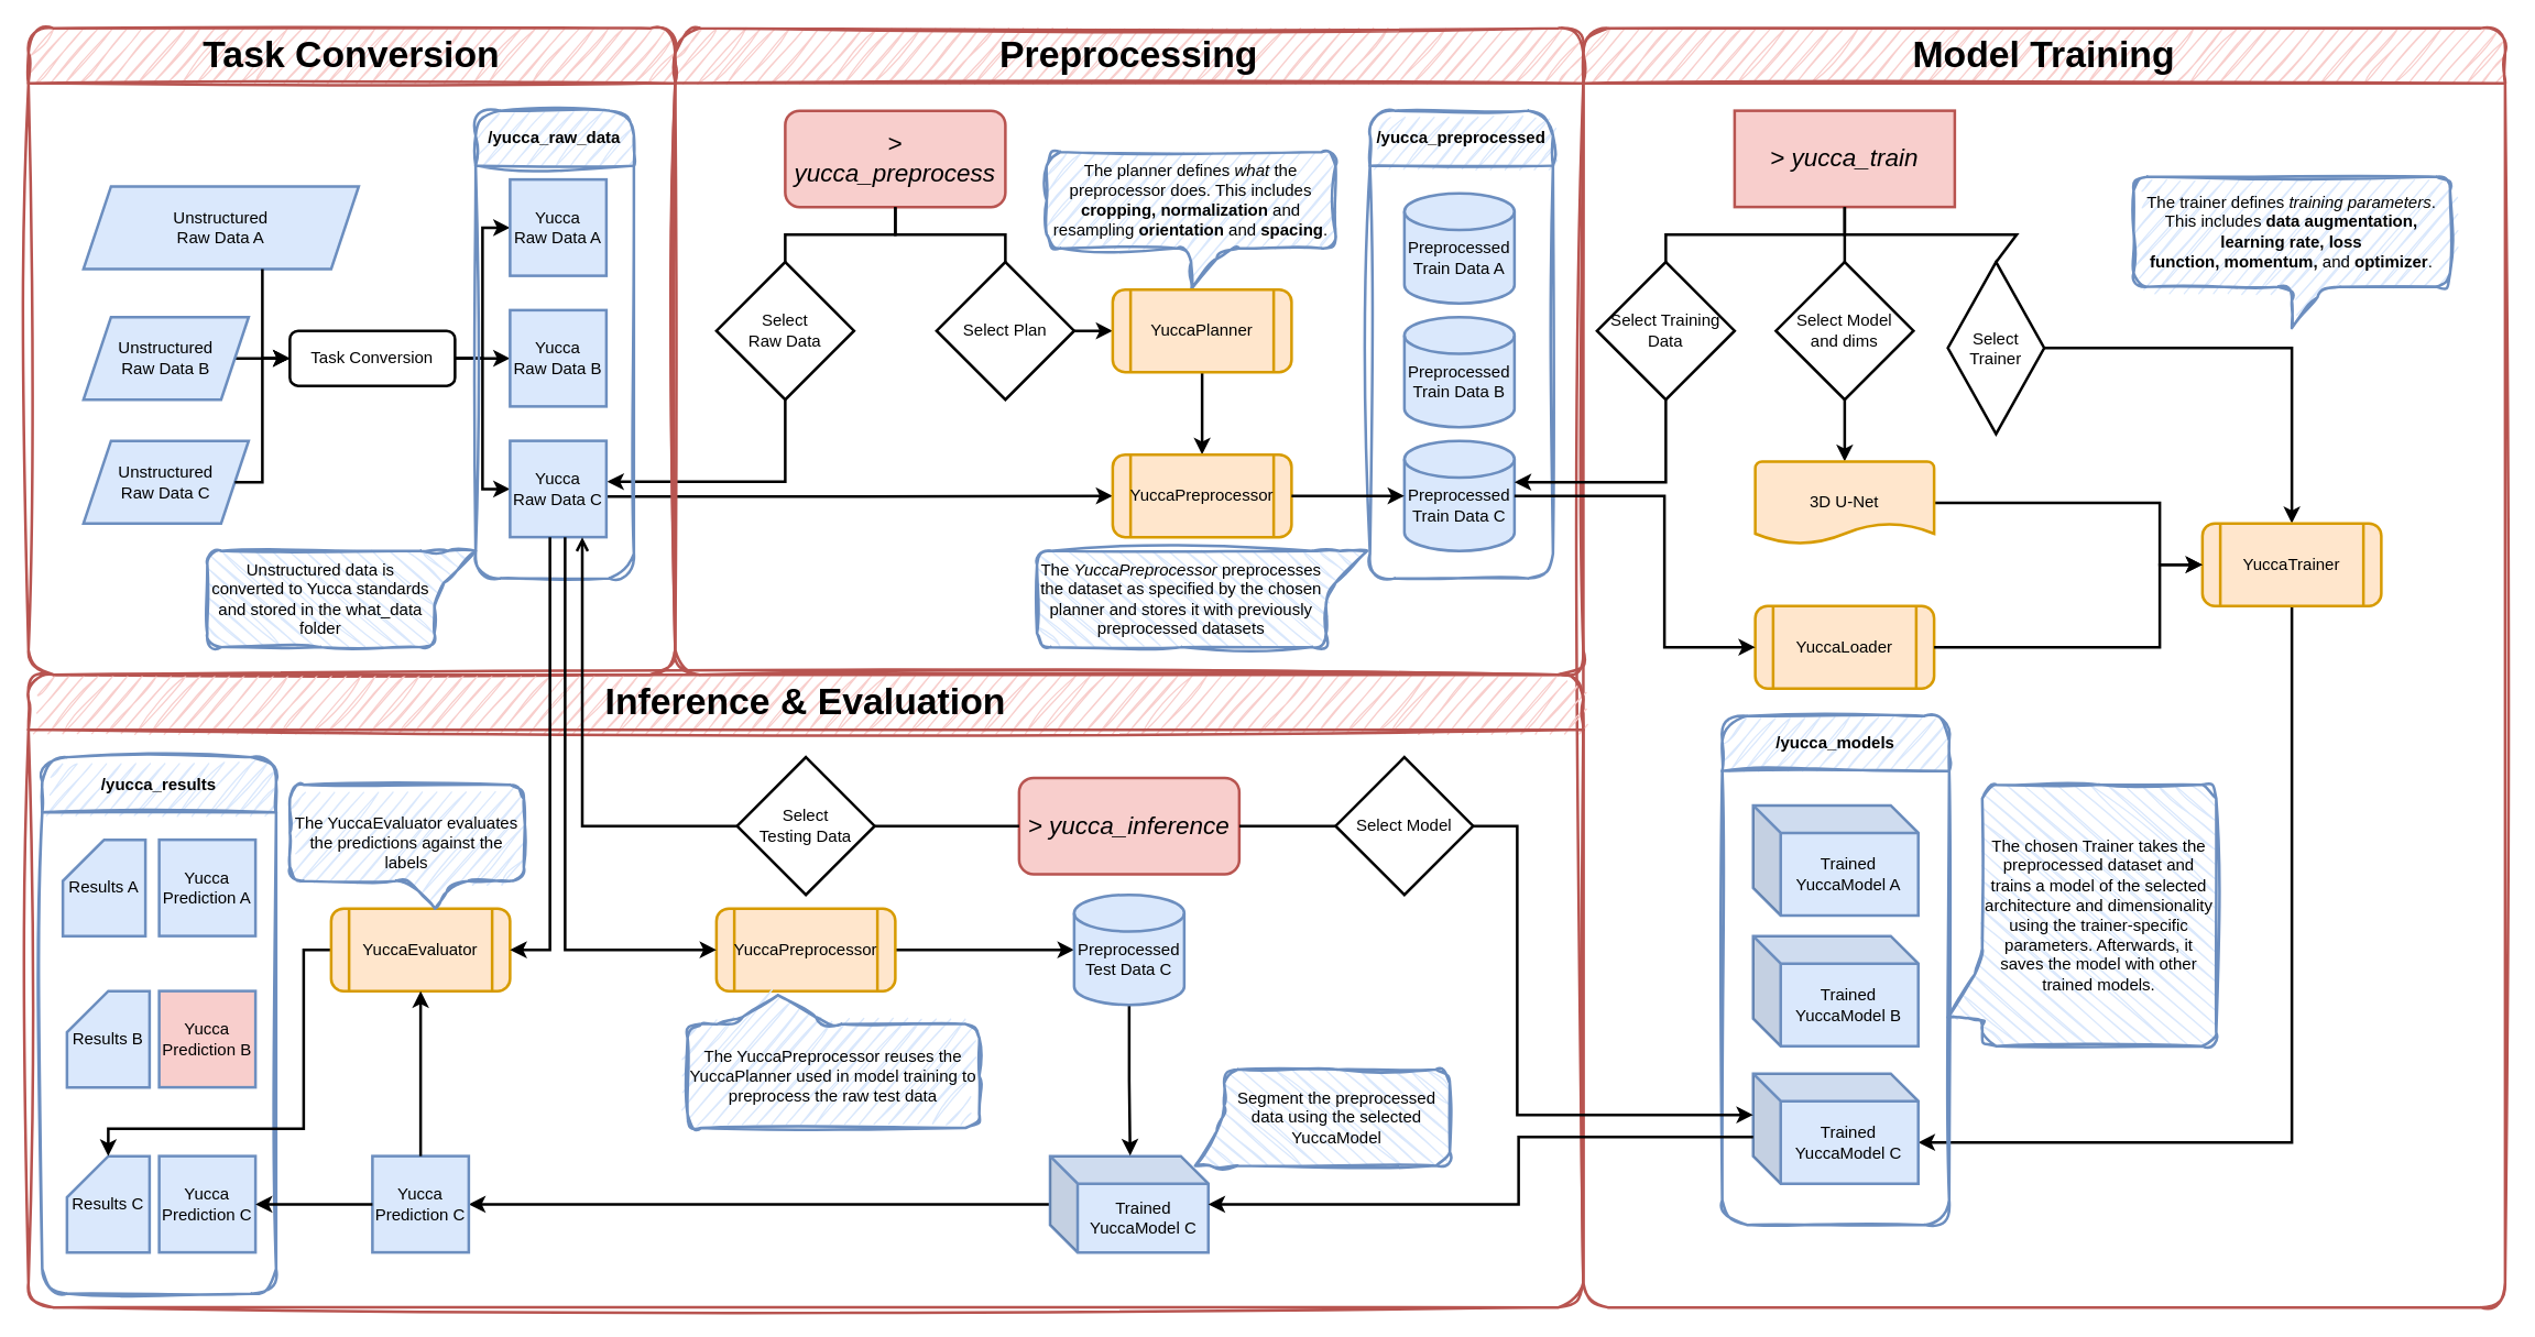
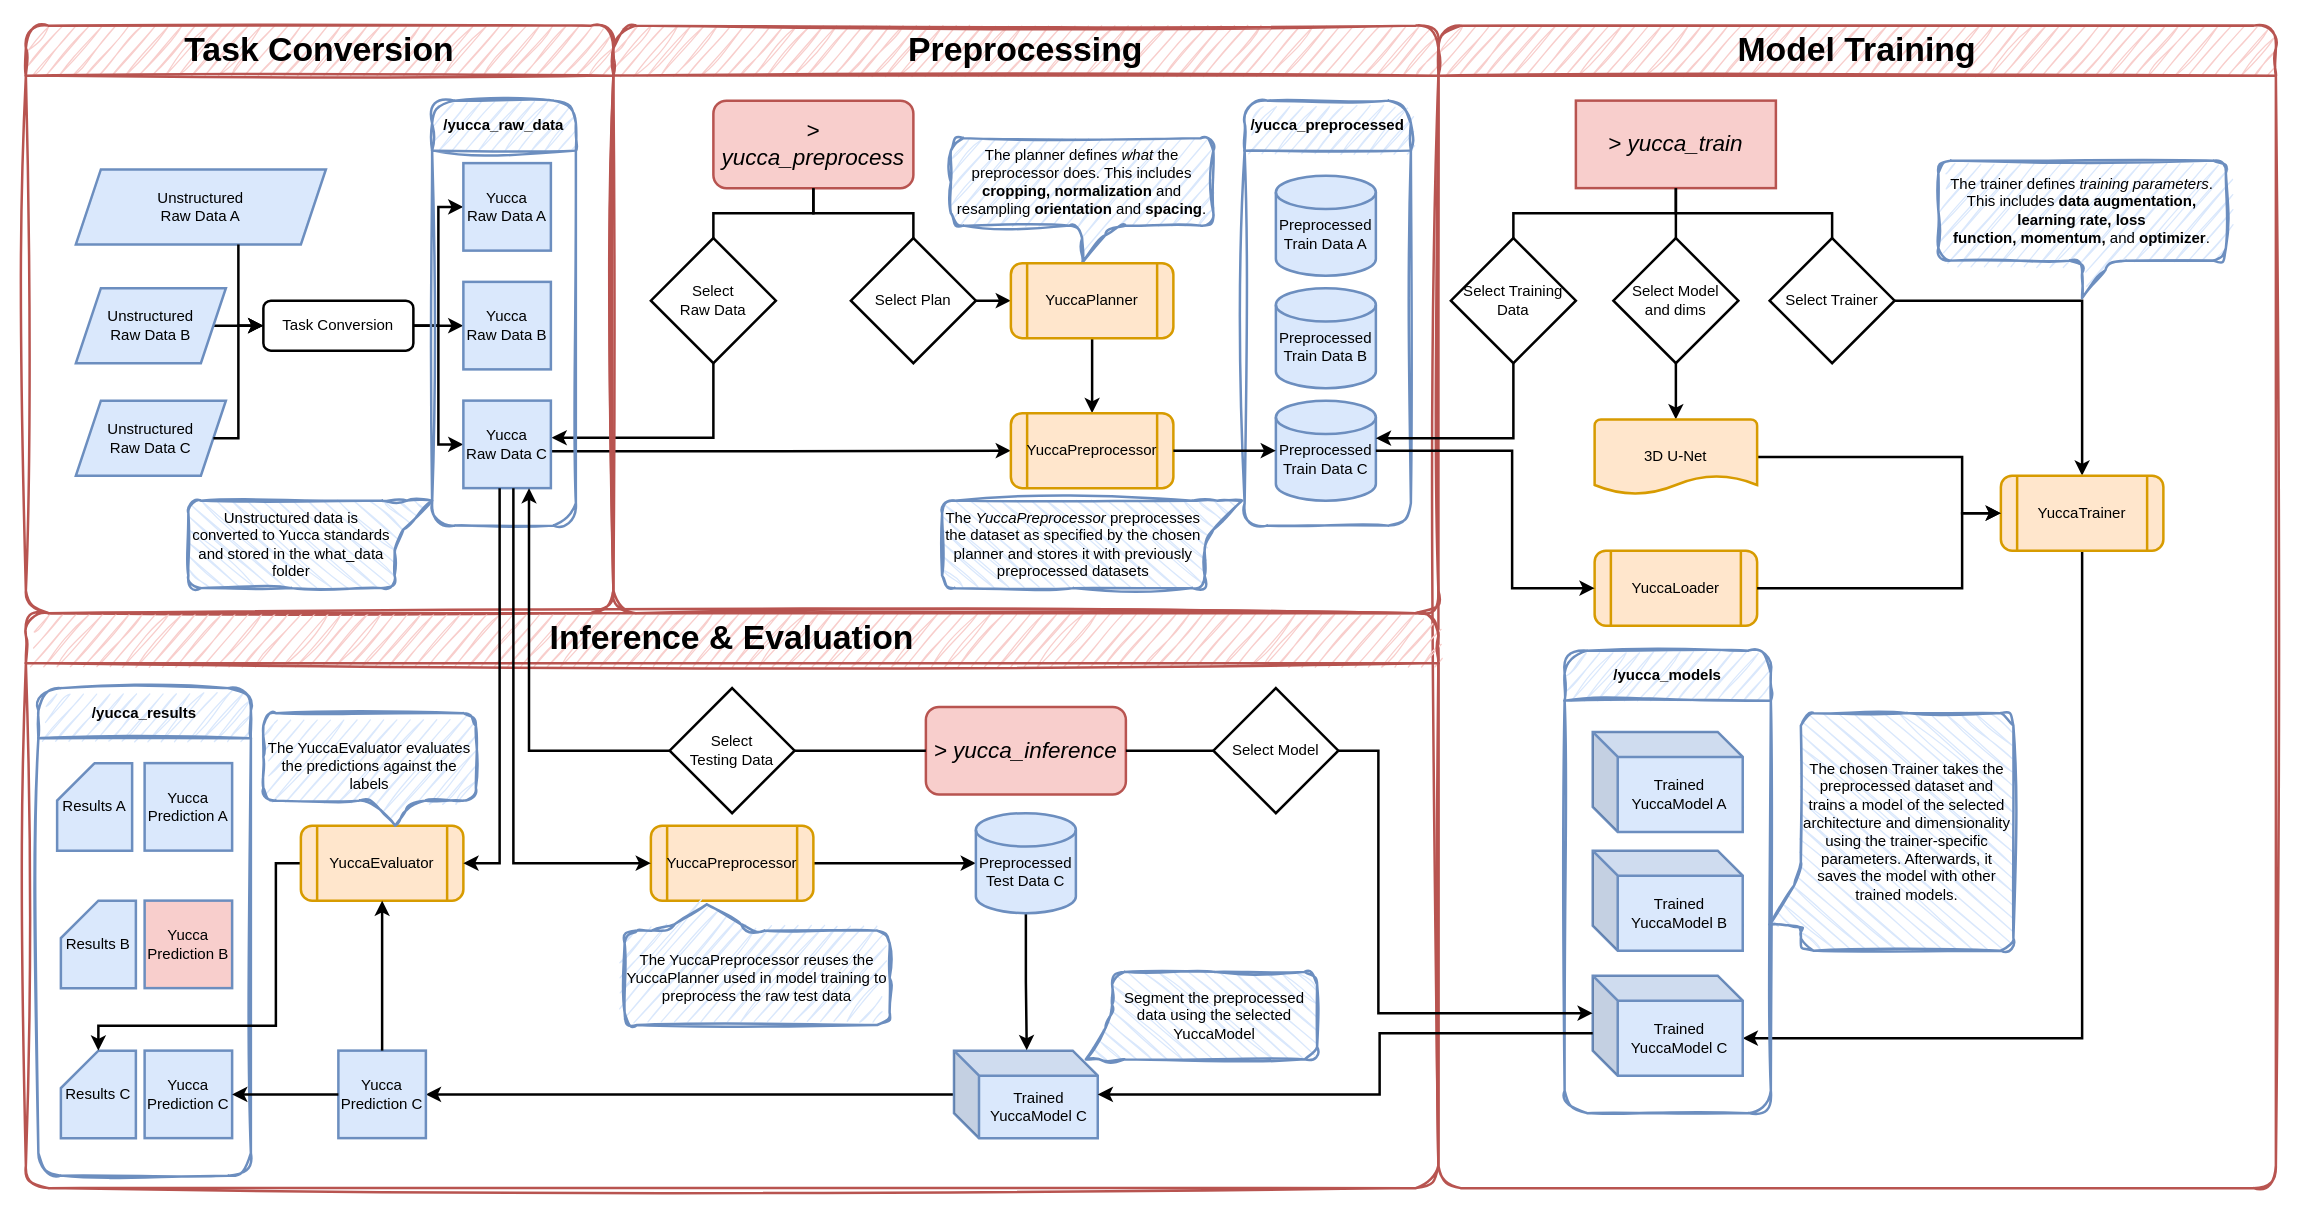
- <mxCell id="39" value="Select Trainer" style="strokeWidth=2;html=1;shape=mxgraph.flowchart.decision;whiteSpace=wrap;" parent="35" vertex="1"><mxGeometry x="265" y="170" width="70" height="125" as="geometry" /></mxCell>
+ <mxCell id="39" value="Select Trainer" style="strokeWidth=2;html=1;shape=mxgraph.flowchart.decision;whiteSpace=wrap;" parent="35" vertex="1"><mxGeometry x="265" y="170" width="100" height="100" as="geometry" /></mxCell>
- <mxCell id="91" style="edgeStyle=orthogonalEdgeStyle;rounded=0;orthogonalLoop=1;jettySize=auto;html=1;entryX=0.75;entryY=1;entryDx=0;entryDy=0;strokeWidth=2;endArrow=open;" parent="1" source="69" target="33" edge="1"><mxGeometry relative="1" as="geometry" /></mxCell>
+ <mxCell id="91" style="edgeStyle=orthogonalEdgeStyle;rounded=0;orthogonalLoop=1;jettySize=auto;html=1;entryX=0.75;entryY=1;entryDx=0;entryDy=0;strokeWidth=2;" parent="1" source="69" target="33" edge="1"><mxGeometry relative="1" as="geometry" /></mxCell>
